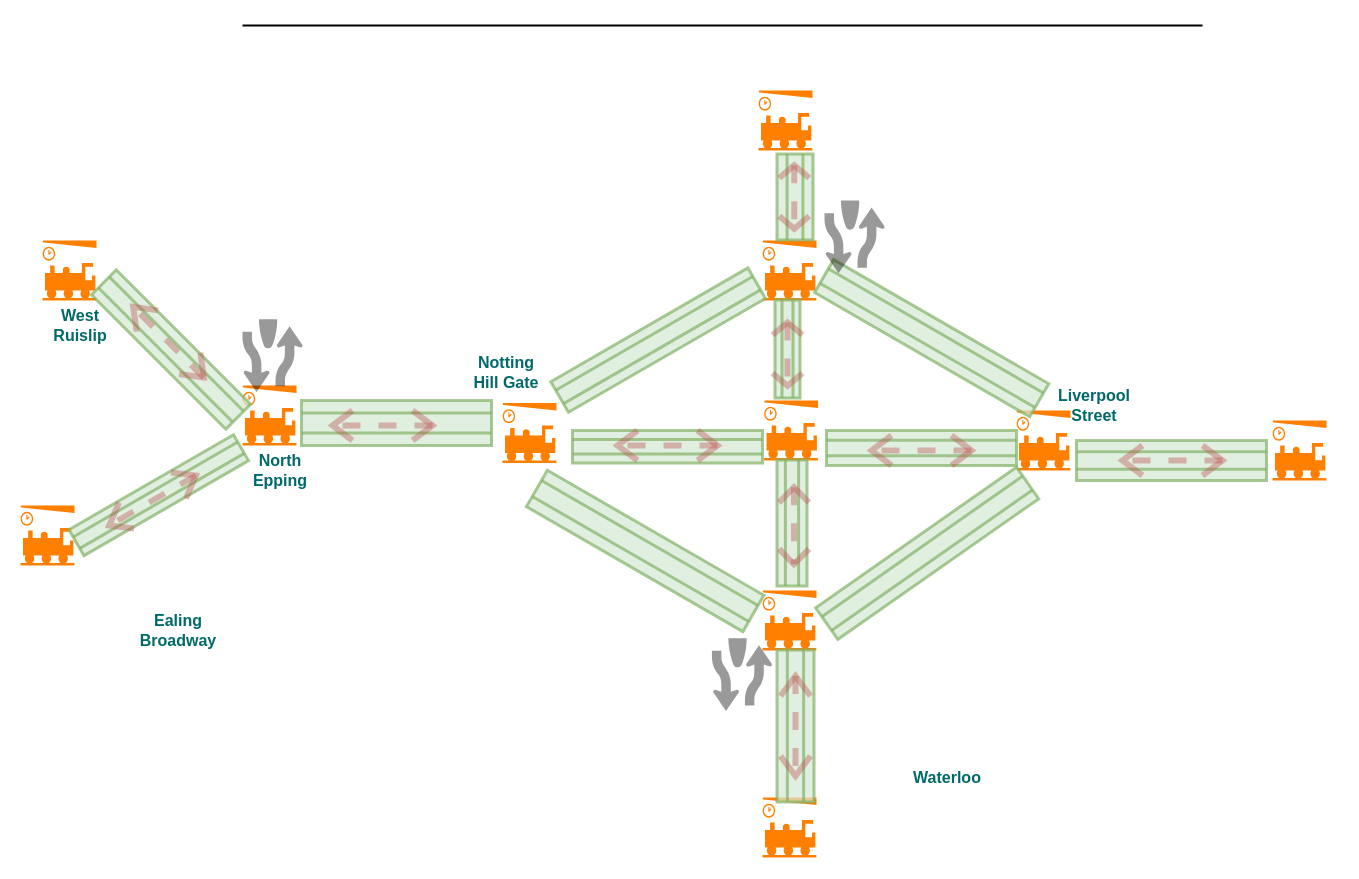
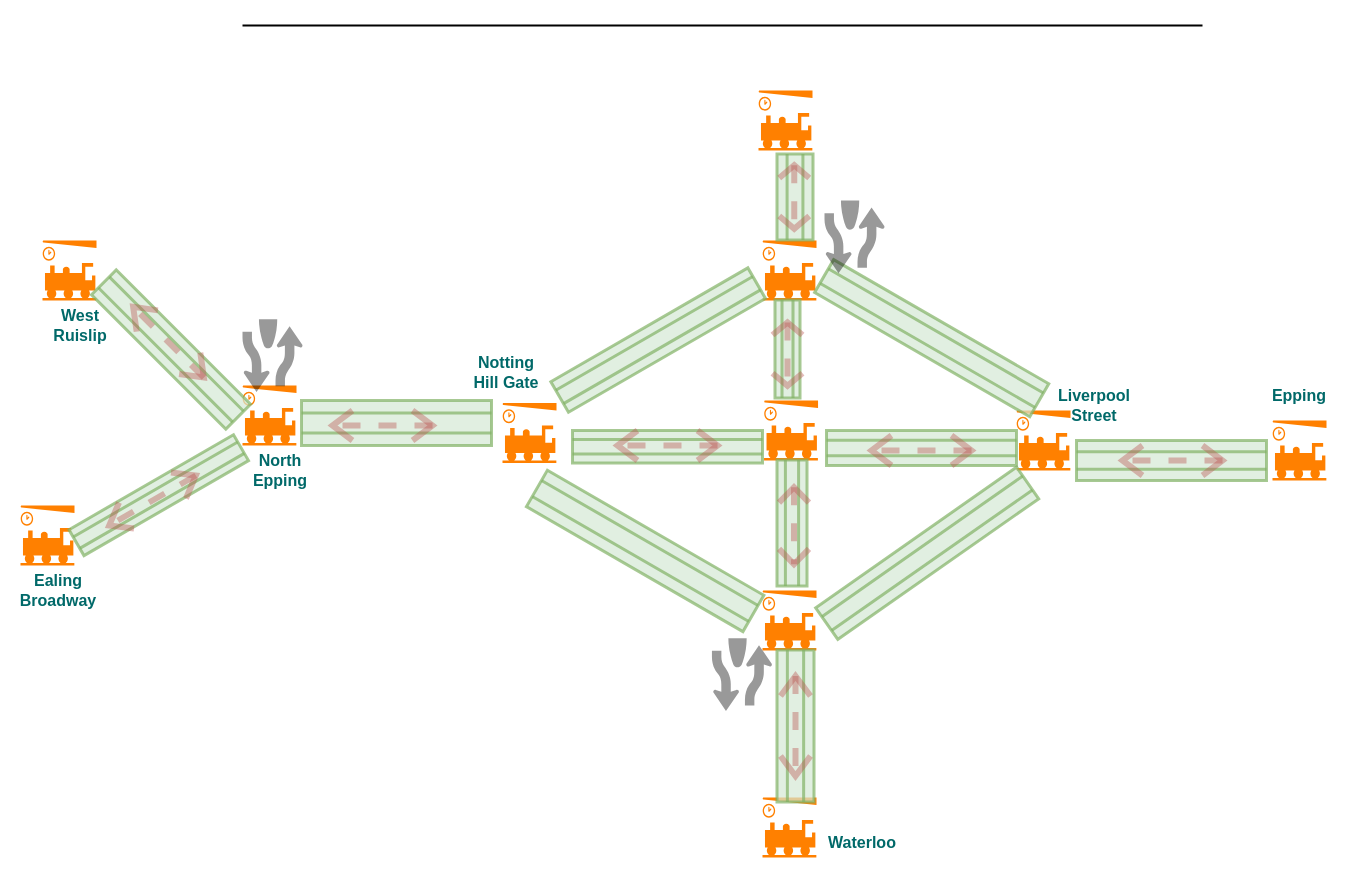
+ <mxCell id="14" value="Epping" style="text;html=1;strokeColor=none;fillColor=none;align=center;verticalAlign=middle;whiteSpace=wrap;rounded=0;fontSize=16;fontStyle=1;fontColor=#006969;sketch=0;" vertex="1" parent="1"><mxGeometry x="1261" y="380" width="76" height="30" as="geometry" /></mxCell>
- <mxCell id="32" value="Ealing Broadway" style="text;html=1;strokeColor=none;fillColor=none;align=center;verticalAlign=middle;whiteSpace=wrap;rounded=0;fontSize=16;fontStyle=1;fontColor=#006969;sketch=0;" vertex="1" parent="1"><mxGeometry x="140" y="615" width="76" height="30" as="geometry" /></mxCell>
+ <mxCell id="32" value="Ealing Broadway" style="text;html=1;strokeColor=none;fillColor=none;align=center;verticalAlign=middle;whiteSpace=wrap;rounded=0;fontSize=16;fontStyle=1;fontColor=#006969;sketch=0;" vertex="1" parent="1"><mxGeometry x="20" y="575" width="76" height="30" as="geometry" /></mxCell>
- <mxCell id="8" value="Waterloo" style="text;html=1;strokeColor=none;fillColor=none;align=center;verticalAlign=middle;whiteSpace=wrap;rounded=0;fontSize=16;fontStyle=1;fontColor=#006969;sketch=0;" vertex="1" parent="1"><mxGeometry x="909" y="762" width="76" height="30" as="geometry" /></mxCell>
+ <mxCell id="8" value="Waterloo" style="text;html=1;strokeColor=none;fillColor=none;align=center;verticalAlign=middle;whiteSpace=wrap;rounded=0;fontSize=16;fontStyle=1;fontColor=#006969;sketch=0;" vertex="1" parent="1"><mxGeometry x="824" y="827" width="76" height="30" as="geometry" /></mxCell>
